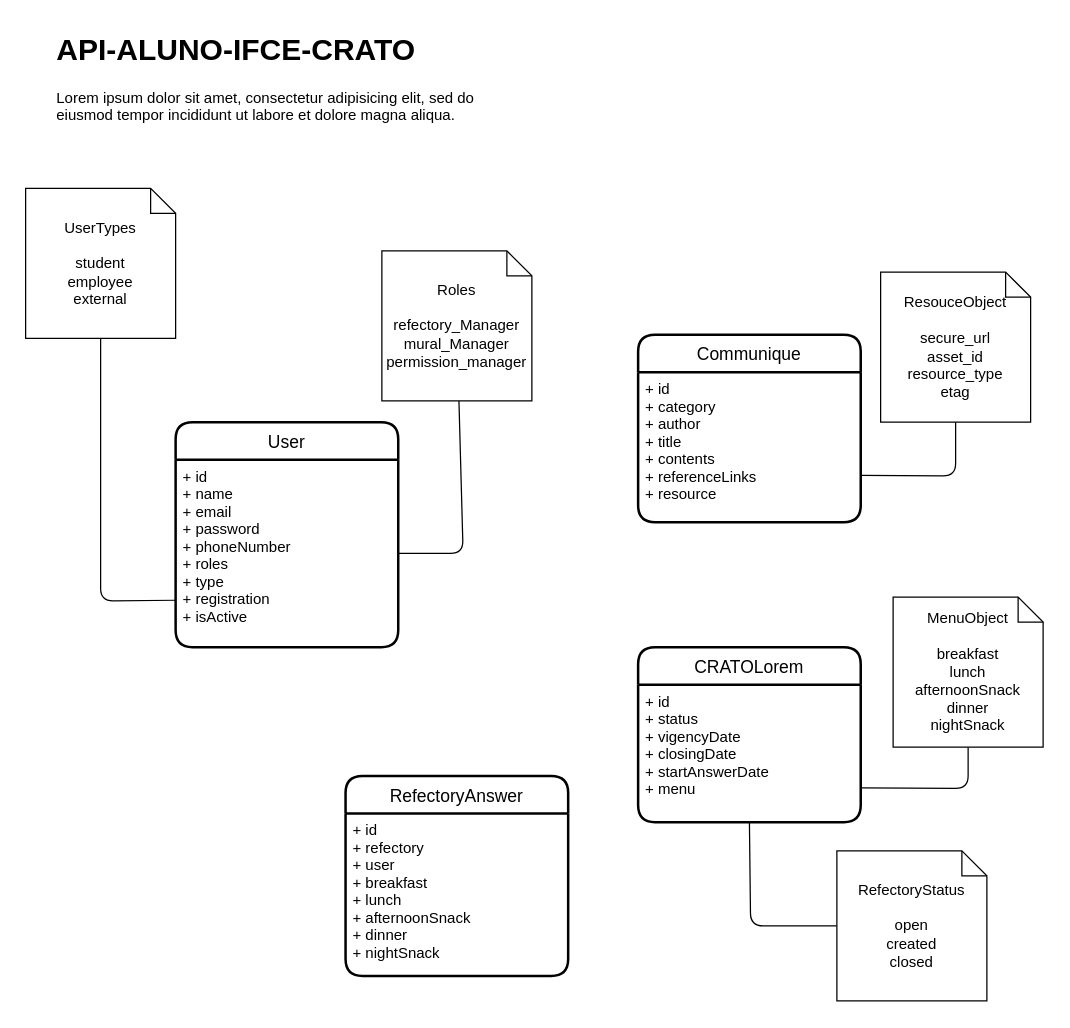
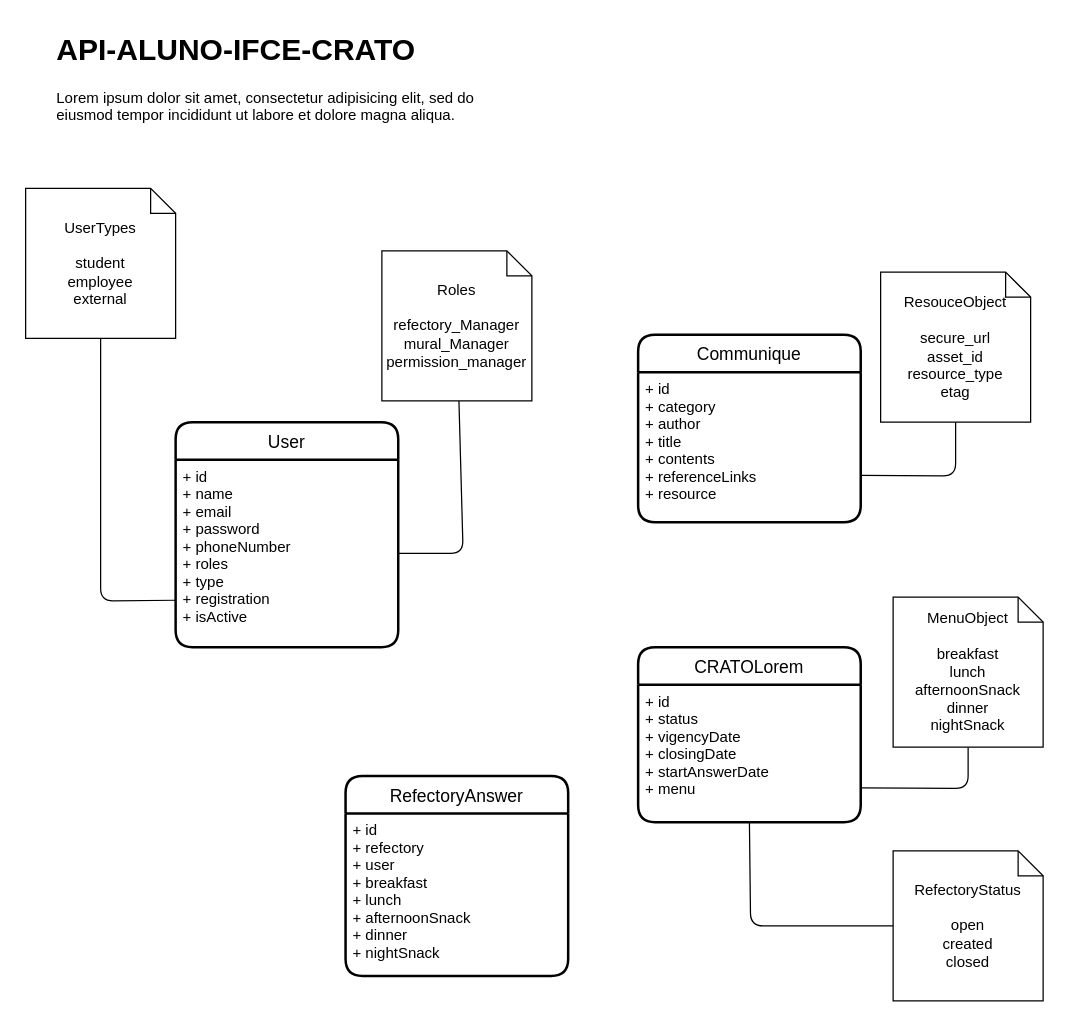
- <mxCell id="18" value="RefectoryStatus&lt;br&gt;&lt;br&gt;&lt;div&gt;open&lt;/div&gt;&lt;div&gt;created&lt;/div&gt;&lt;div&gt;closed&lt;/div&gt;" style="shape=note;size=20;whiteSpace=wrap;html=1;" parent="1" vertex="1"><mxGeometry x="669" y="680" width="120" height="120" as="geometry" /></mxCell>
+ <mxCell id="18" value="RefectoryStatus&lt;br&gt;&lt;br&gt;&lt;div&gt;open&lt;/div&gt;&lt;div&gt;created&lt;/div&gt;&lt;div&gt;closed&lt;/div&gt;" style="shape=note;size=20;whiteSpace=wrap;html=1;" parent="1" vertex="1"><mxGeometry x="714" y="680" width="120" height="120" as="geometry" /></mxCell>
